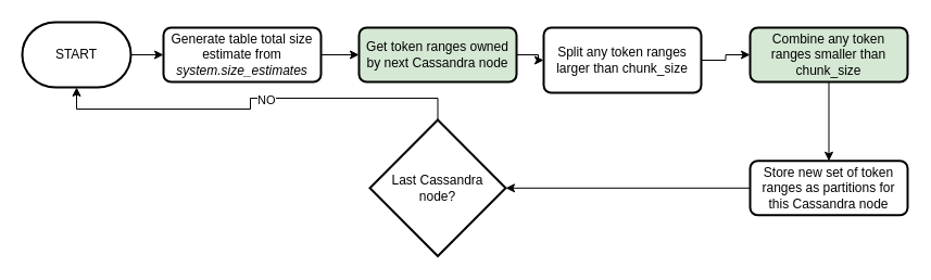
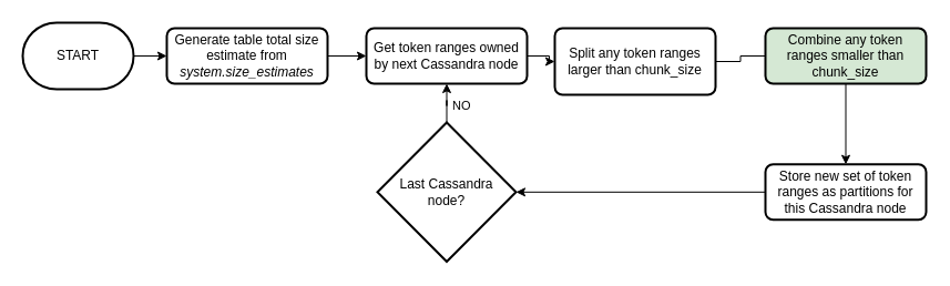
- <mxCell id="7" value="Get token ranges owned by next Cassandra node" style="rounded=1;whiteSpace=wrap;html=1;absoluteArcSize=1;arcSize=14;strokeWidth=2;fillColor=#d5e8d4;" vertex="1" parent="1"><mxGeometry x="330" y="25" width="145" height="50" as="geometry" /></mxCell>
+ <mxCell id="7" value="Get token ranges owned by next Cassandra node" style="rounded=1;whiteSpace=wrap;html=1;absoluteArcSize=1;arcSize=14;strokeWidth=2;" vertex="1" parent="1"><mxGeometry x="330" y="25" width="145" height="50" as="geometry" /></mxCell>
- <mxCell id="8" value="" style="edgeStyle=orthogonalEdgeStyle;rounded=0;orthogonalLoop=1;jettySize=auto;html=1;" edge="1" parent="1" source="9" target="11"><mxGeometry relative="1" as="geometry" /></mxCell>
+ <mxCell id="8" value="" style="edgeStyle=orthogonalEdgeStyle;rounded=0;orthogonalLoop=1;jettySize=auto;html=1;endArrow=none;" edge="1" parent="1" source="9" target="11"><mxGeometry relative="1" as="geometry" /></mxCell>
- <mxCell id="14" value="NO" style="edgeStyle=orthogonalEdgeStyle;rounded=0;orthogonalLoop=1;jettySize=auto;html=1;exitX=0.5;exitY=0;exitDx=0;exitDy=0;exitPerimeter=0;labelPosition=right;verticalLabelPosition=middle;align=left;verticalAlign=middle;spacingTop=3;spacingLeft=3;" edge="1" parent="1" source="15" target="3"><mxGeometry relative="1" as="geometry" /></mxCell>
+ <mxCell id="14" value="NO" style="edgeStyle=orthogonalEdgeStyle;rounded=0;orthogonalLoop=1;jettySize=auto;html=1;exitX=0.5;exitY=0;exitDx=0;exitDy=0;exitPerimeter=0;labelPosition=right;verticalLabelPosition=middle;align=left;verticalAlign=middle;spacingTop=3;spacingLeft=3;" edge="1" parent="1" source="15" target="7"><mxGeometry relative="1" as="geometry" /></mxCell>
